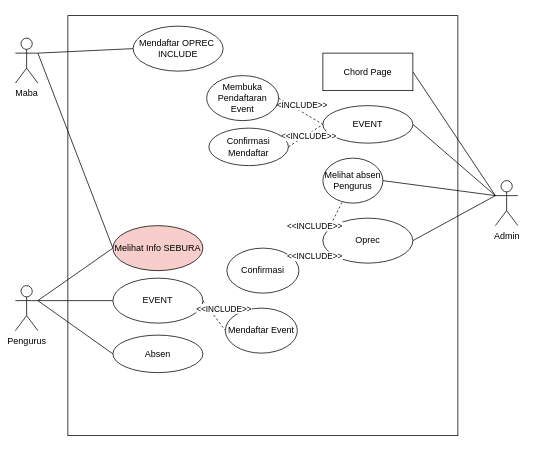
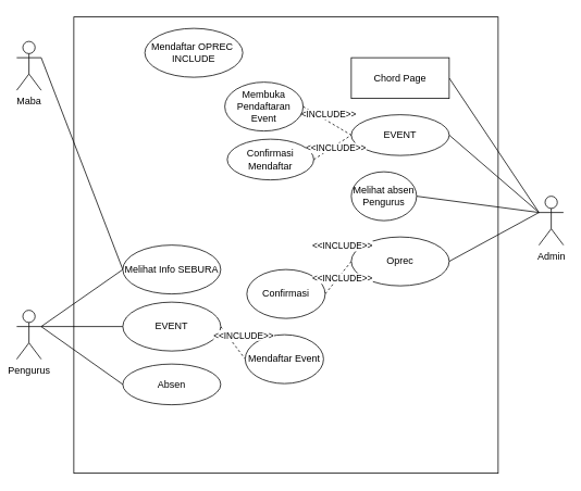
- <mxCell id="3" style="edgeStyle=none;rounded=0;orthogonalLoop=1;jettySize=auto;html=1;exitX=1;exitY=0.333;exitDx=0;exitDy=0;exitPerimeter=0;entryX=0;entryY=0.5;entryDx=0;entryDy=0;endArrow=none;endFill=0;" parent="1" source="4" target="7" edge="1"><mxGeometry relative="1" as="geometry" /></mxCell>
- <mxCell id="21" style="edgeStyle=none;rounded=0;orthogonalLoop=1;jettySize=auto;html=1;exitX=0;exitY=0.5;exitDx=0;exitDy=0;dashed=1;endArrow=none;endFill=0;" parent="1" source="22" target="19" edge="1"><mxGeometry relative="1" as="geometry" /></mxCell>
+ <mxCell id="21" style="edgeStyle=none;rounded=0;orthogonalLoop=1;jettySize=auto;html=1;exitX=0;exitY=0.5;exitDx=0;exitDy=0;entryX=1;entryY=0.5;entryDx=0;entryDy=0;dashed=1;endArrow=none;endFill=0;" parent="1" source="22" target="29" edge="1"><mxGeometry relative="1" as="geometry" /></mxCell>
- <mxCell id="10" value="Melihat Info SEBURA" style="ellipse;whiteSpace=wrap;html=1;fillColor=#f8cecc;" parent="1" vertex="1"><mxGeometry x="150" y="300" width="120" height="60" as="geometry" /></mxCell>
+ <mxCell id="10" value="Melihat Info SEBURA" style="ellipse;whiteSpace=wrap;html=1;" parent="1" vertex="1"><mxGeometry x="150" y="300" width="120" height="60" as="geometry" /></mxCell>
